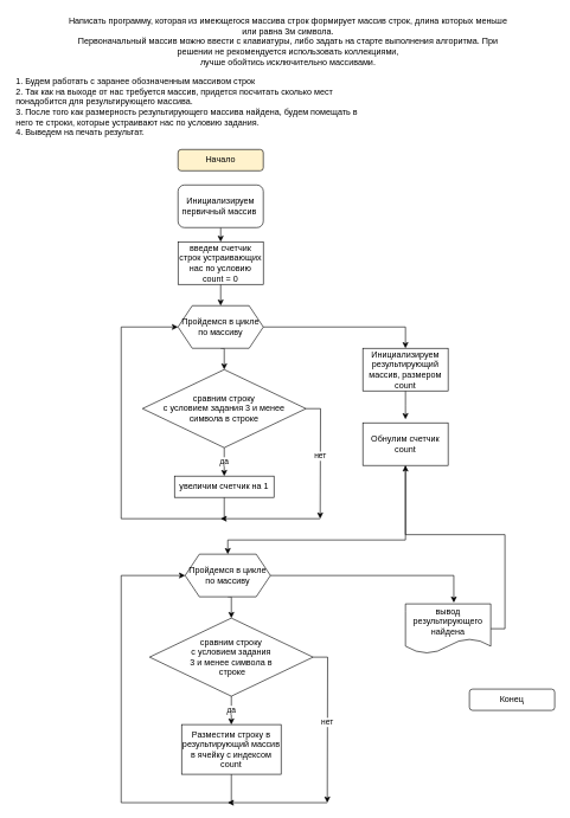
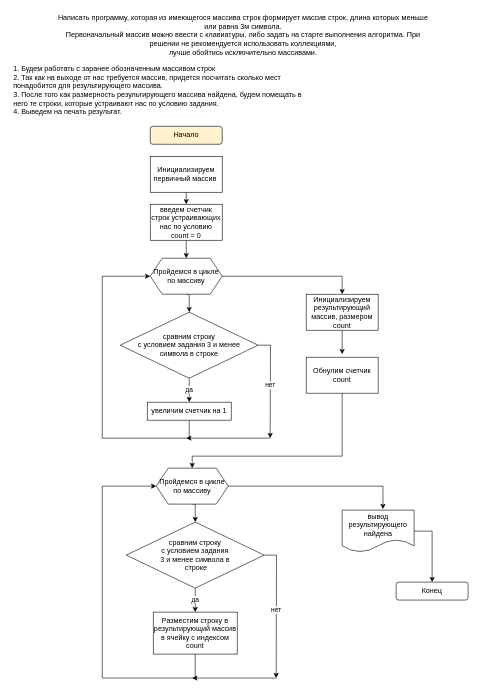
- <mxCell id="6" value="Инициализируем первичный массив&amp;nbsp;" style="whiteSpace=wrap;html=1;rounded=1;" vertex="1" parent="1"><mxGeometry x="250" y="260" width="120" height="60" as="geometry" /></mxCell>
+ <mxCell id="6" value="Инициализируем первичный массив&amp;nbsp;" style="rounded=0;whiteSpace=wrap;html=1;" vertex="1" parent="1"><mxGeometry x="250" y="260" width="120" height="60" as="geometry" /></mxCell>
- <mxCell id="27" style="edgeStyle=orthogonalEdgeStyle;rounded=0;orthogonalLoop=1;jettySize=auto;html=1;exitX=1;exitY=0.5;exitDx=0;exitDy=0;" edge="1" parent="1" source="28" target="31"><mxGeometry relative="1" as="geometry" /></mxCell>
+ <mxCell id="27" style="edgeStyle=orthogonalEdgeStyle;rounded=0;orthogonalLoop=1;jettySize=auto;html=1;exitX=1;exitY=0.5;exitDx=0;exitDy=0;entryX=0.5;entryY=0;entryDx=0;entryDy=0;" edge="1" parent="1" source="28" target="29"><mxGeometry relative="1" as="geometry" /></mxCell>
